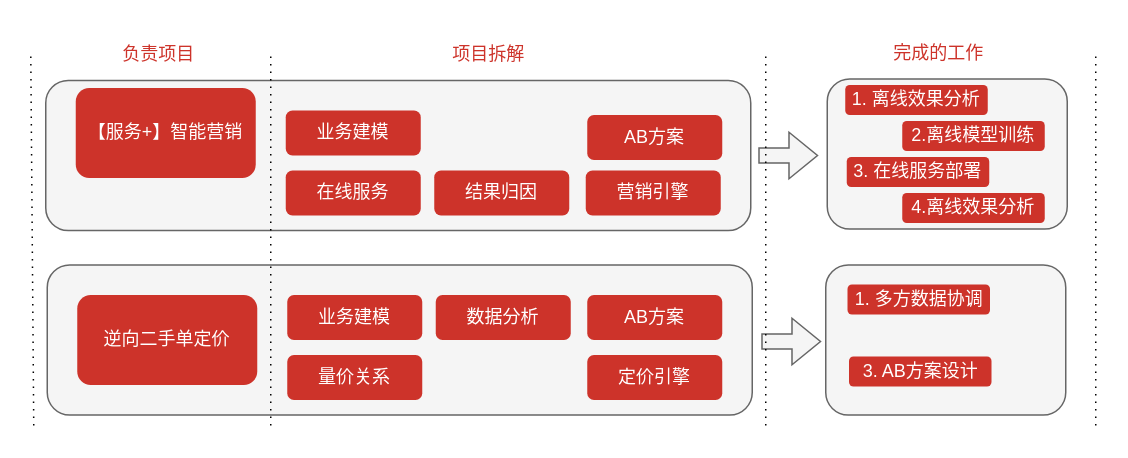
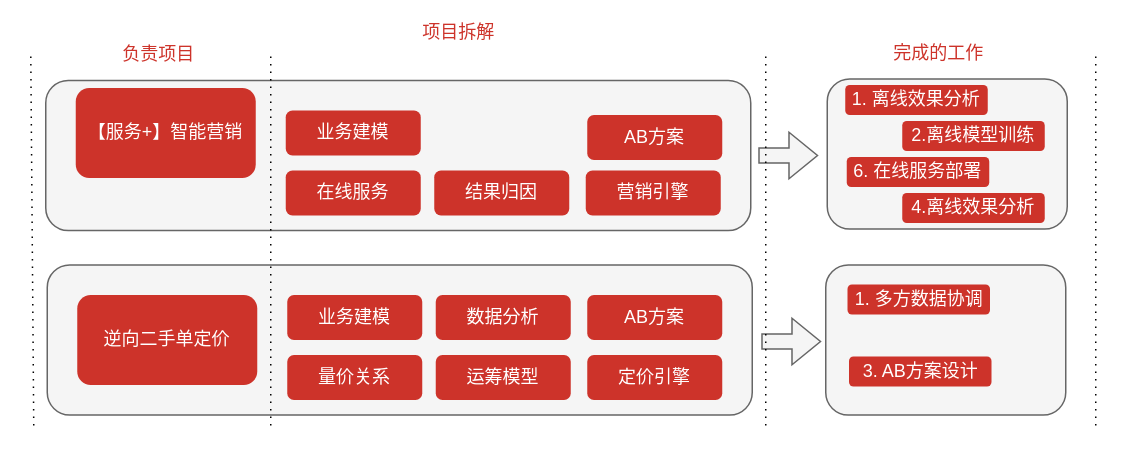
- <mxCell id="32" value="项目拆解" style="text;html=1;align=center;verticalAlign=middle;resizable=0;points=[];autosize=1;strokeColor=none;fillColor=none;fontColor=#CD332A;" parent="1" vertex="1"><mxGeometry x="290" y="21" width="70" height="30" as="geometry" /></mxCell>
+ <mxCell id="32" value="项目拆解" style="text;html=1;align=center;verticalAlign=middle;resizable=0;points=[];autosize=1;strokeColor=none;fillColor=none;fontColor=#CD332A;" parent="1" vertex="1"><mxGeometry x="270" y="6" width="70" height="30" as="geometry" /></mxCell>
- <mxCell id="3" value="3. 在线服务部署" style="rounded=1;whiteSpace=wrap;html=1;fontColor=#FFFFFF;strokeColor=none;fillColor=#CD332A;" parent="2" vertex="1"><mxGeometry x="13" y="52" width="95" height="20" as="geometry" /></mxCell>
+ <mxCell id="3" value="6. 在线服务部署" style="rounded=1;whiteSpace=wrap;html=1;fontColor=#FFFFFF;strokeColor=none;fillColor=#CD332A;" parent="2" vertex="1"><mxGeometry x="13" y="52" width="95" height="20" as="geometry" /></mxCell>
+ <mxCell id="20" value="运筹模型" style="rounded=1;whiteSpace=wrap;html=1;fillColor=#CD332A;strokeColor=none;fontColor=#FFFFFF;" parent="1" vertex="1"><mxGeometry x="290" y="236" width="90" height="30" as="geometry" /></mxCell>
